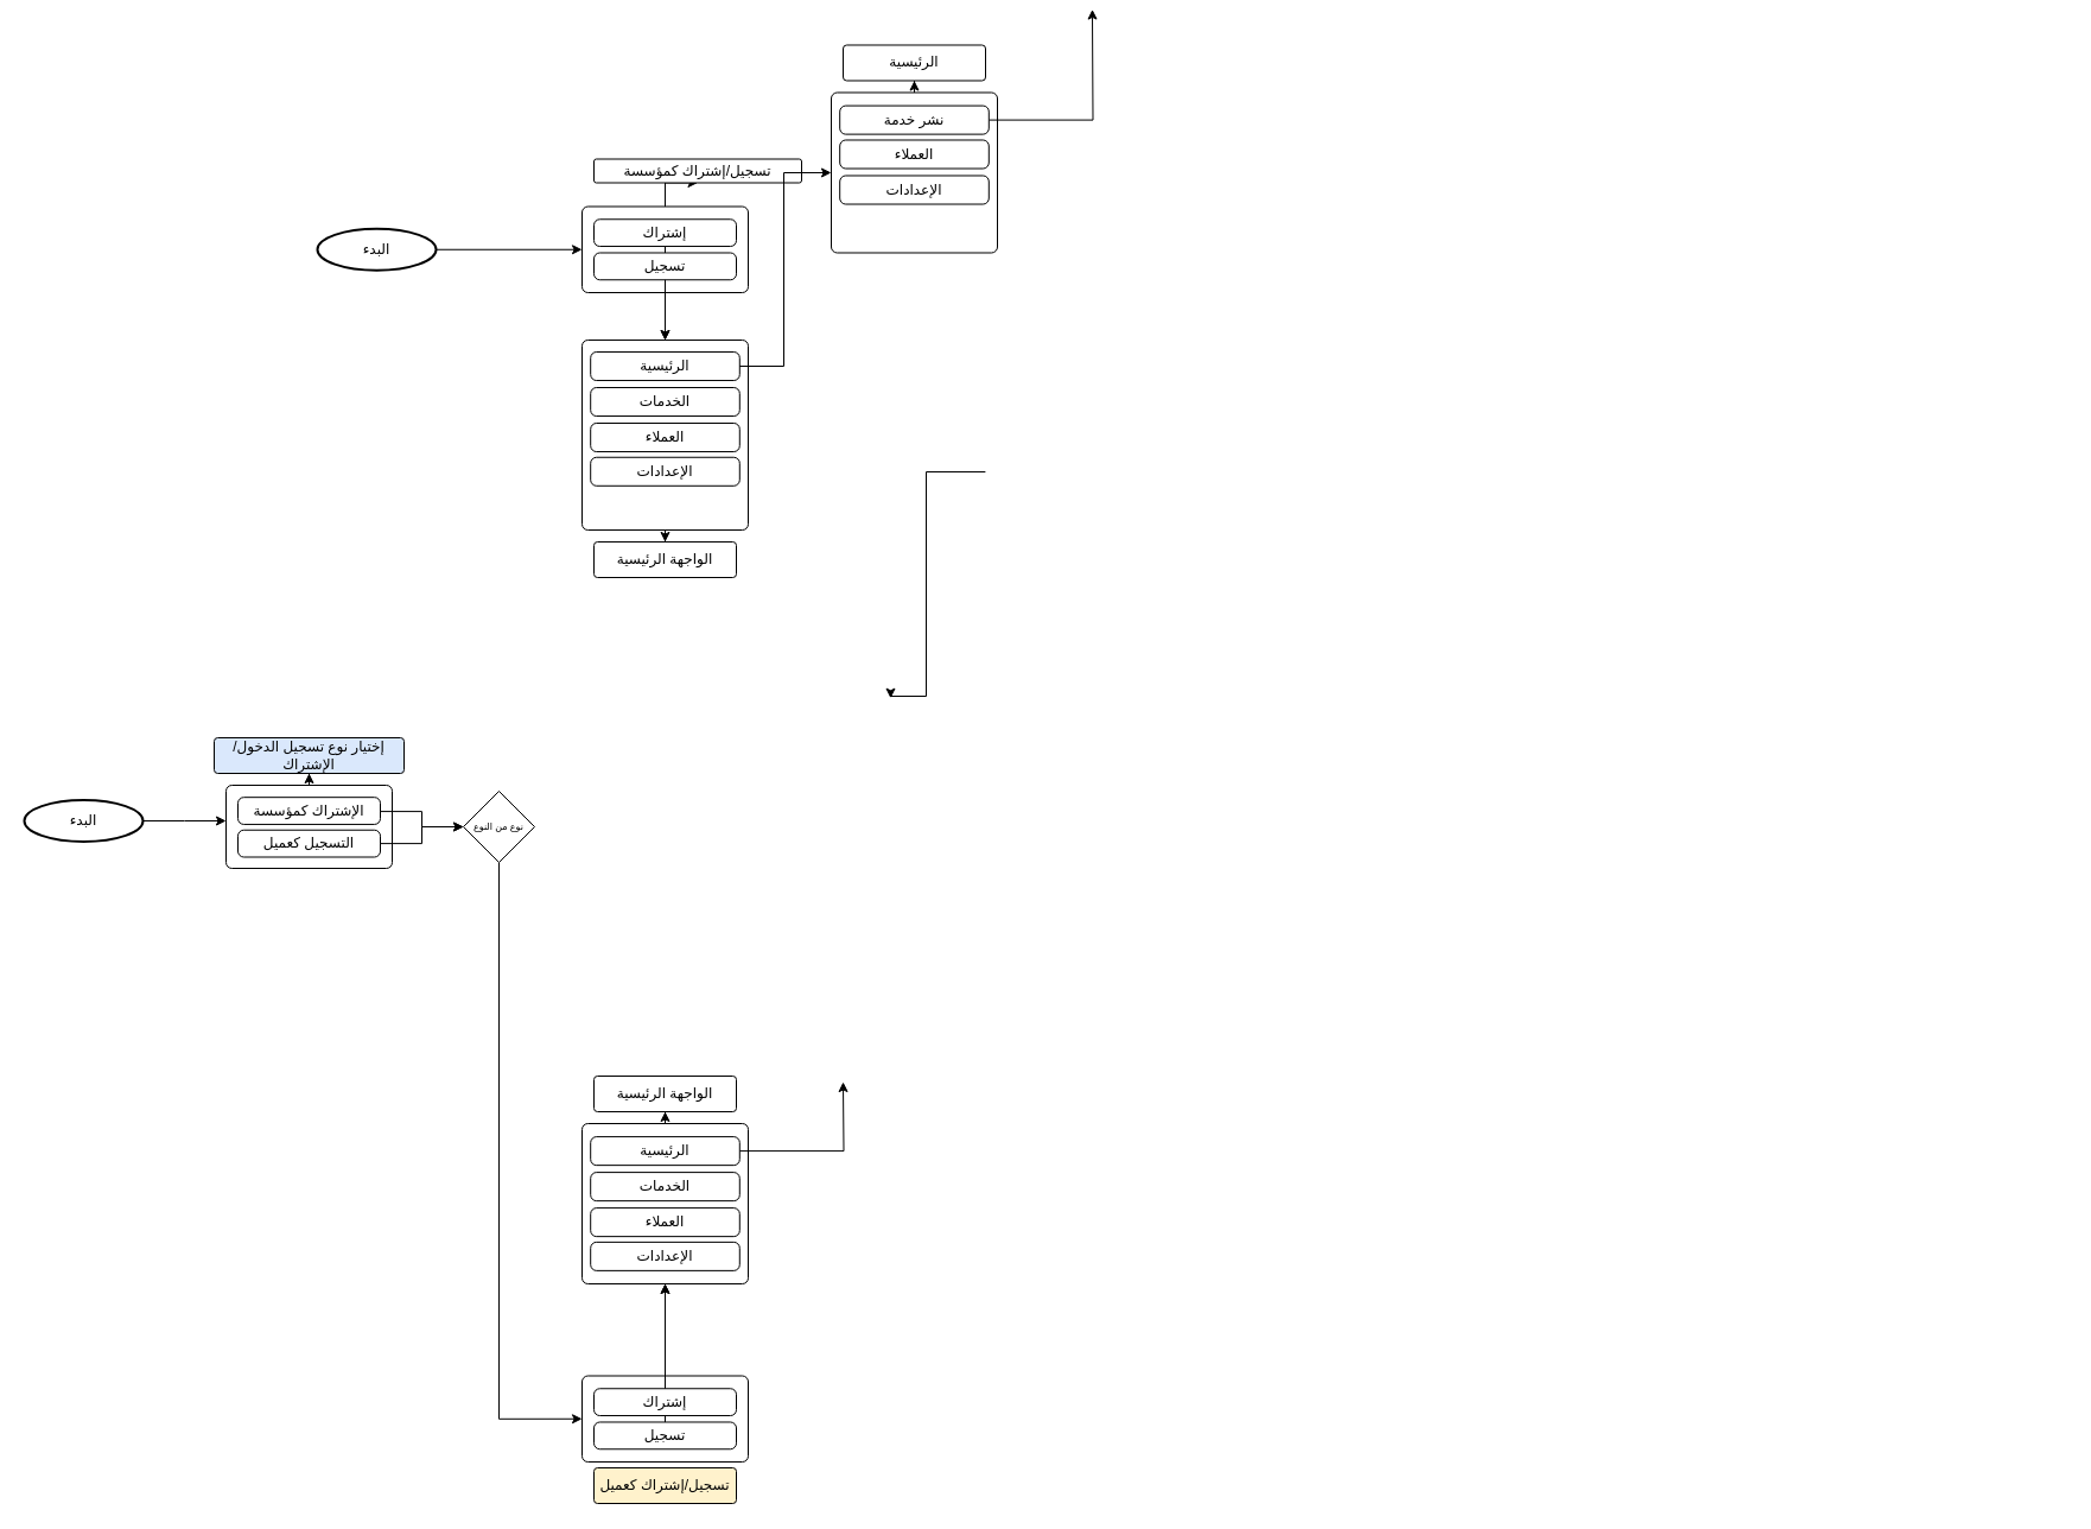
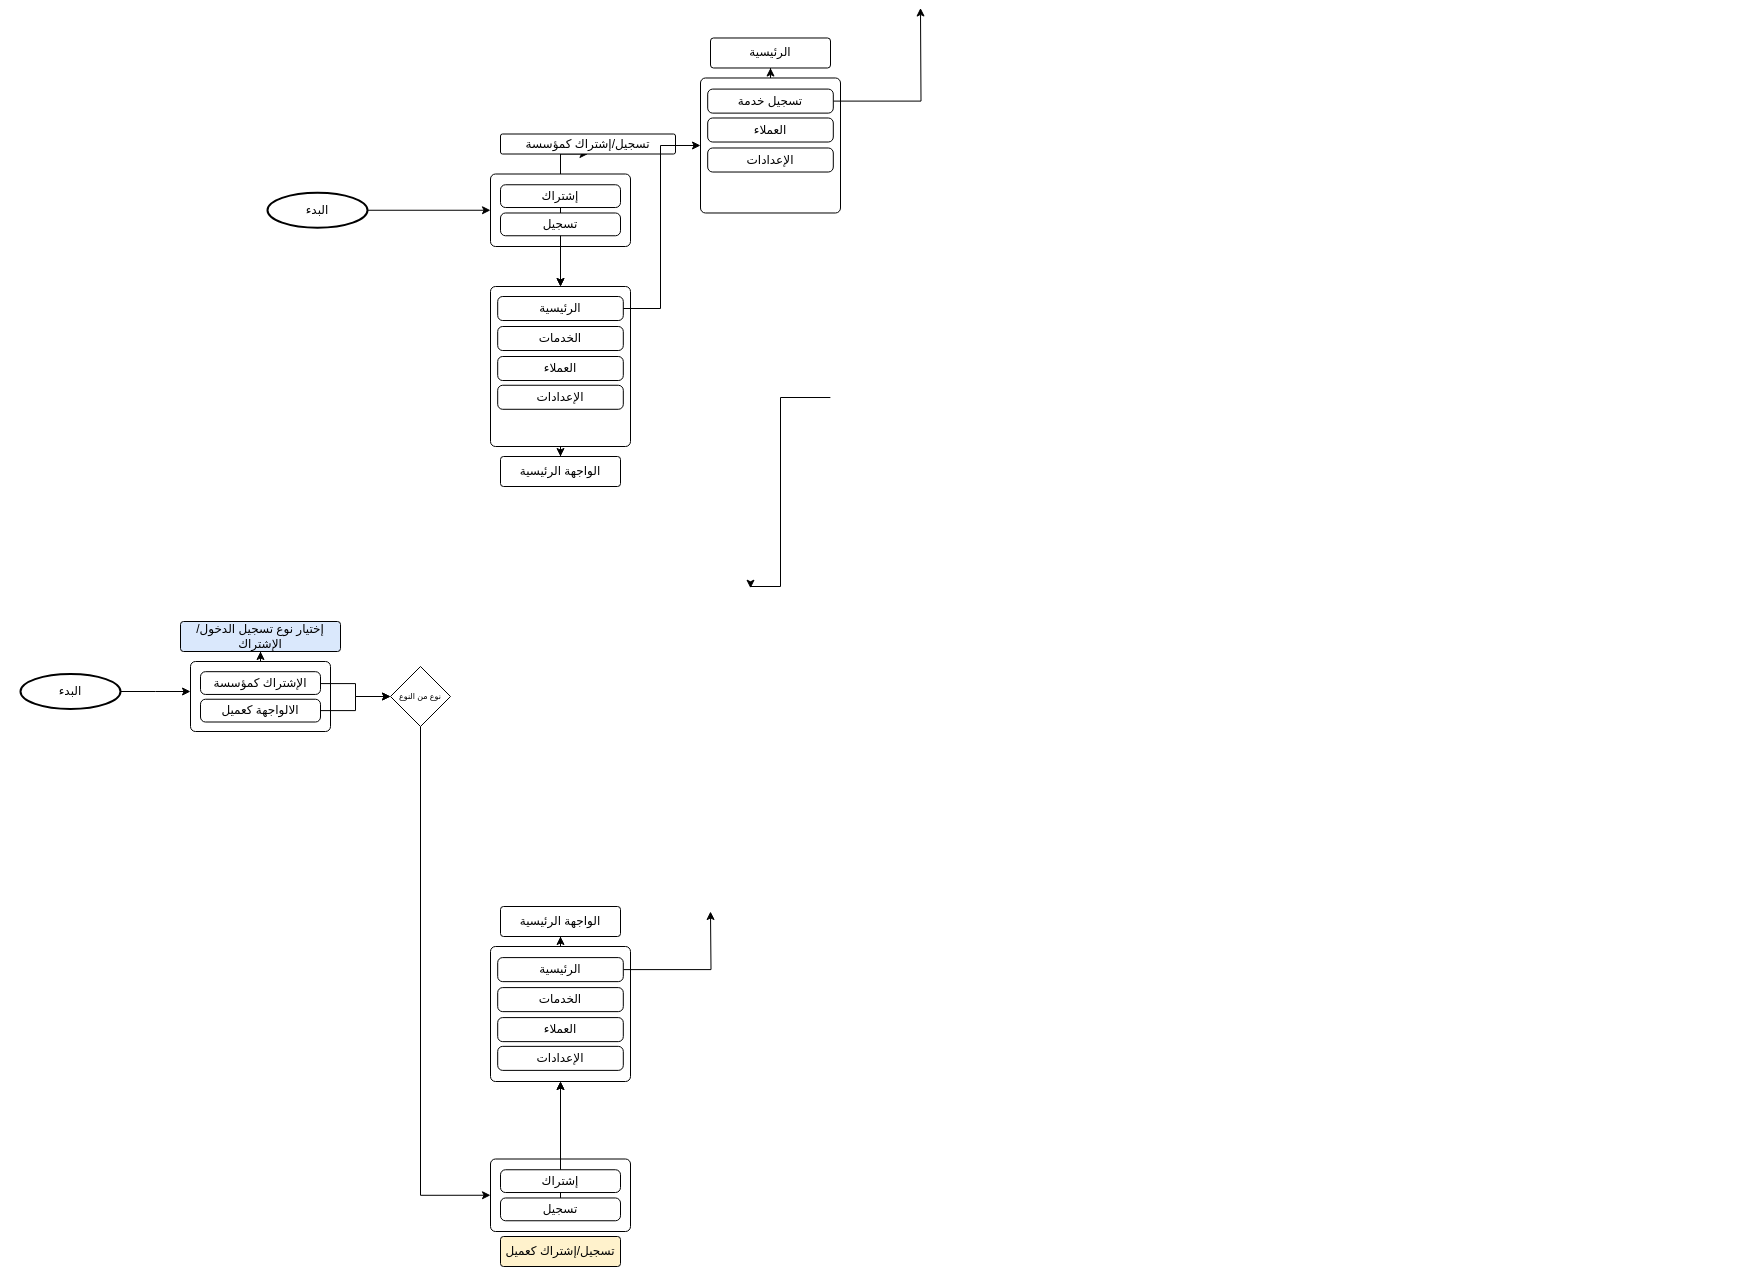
- <mxCell id="51" value="نشر خدمة" style="rounded=1;absoluteArcSize=1;html=1;arcSize=10;whiteSpace=wrap;points=[];strokeColor=inherit;fillColor=inherit;" vertex="1" parent="48"><mxGeometry x="7.2" y="11.1" width="125.6" height="24.03" as="geometry" /></mxCell>
+ <mxCell id="51" value="تسجيل خدمة" style="rounded=1;absoluteArcSize=1;html=1;arcSize=10;whiteSpace=wrap;points=[];strokeColor=inherit;fillColor=inherit;" vertex="1" parent="48"><mxGeometry x="7.2" y="11.1" width="125.6" height="24.03" as="geometry" /></mxCell>
- <mxCell id="14" value="ال&lt;span style=&quot;background-color: transparent; color: light-dark(rgb(0, 0, 0), rgb(255, 255, 255));&quot;&gt;تسجيل كعميل&lt;/span&gt;" style="rounded=1;absoluteArcSize=1;html=1;arcSize=10;whiteSpace=wrap;points=[];strokeColor=inherit;fillColor=inherit;" vertex="1" parent="11"><mxGeometry x="10" y="37.735" width="120" height="22.765" as="geometry" /></mxCell>
+ <mxCell id="14" value="ال&lt;span style=&quot;background-color: transparent; color: light-dark(rgb(0, 0, 0), rgb(255, 255, 255));&quot;&gt;الواجهة كعميل&lt;/span&gt;" style="rounded=1;absoluteArcSize=1;html=1;arcSize=10;whiteSpace=wrap;points=[];strokeColor=inherit;fillColor=inherit;" vertex="1" parent="11"><mxGeometry x="10" y="37.735" width="120" height="22.765" as="geometry" /></mxCell>
